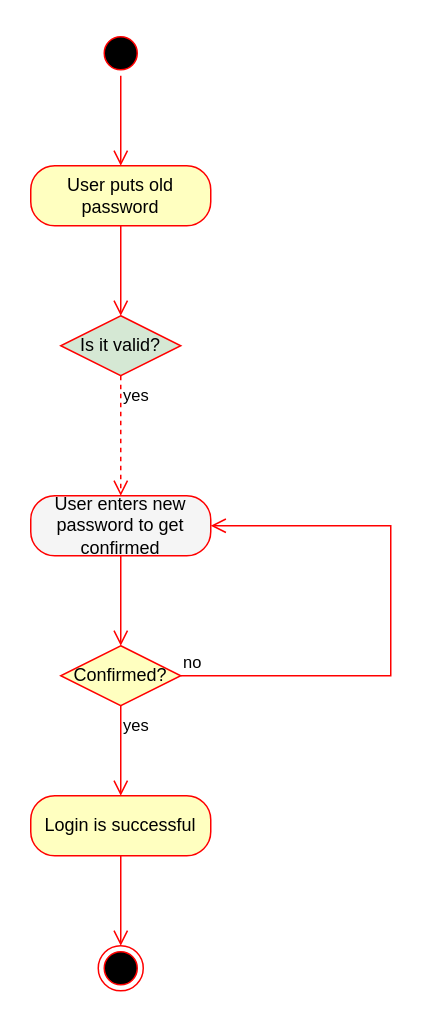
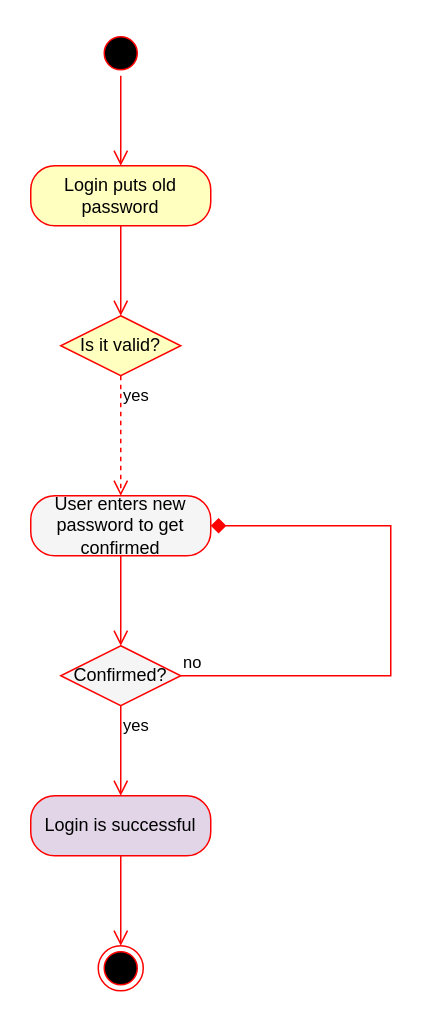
- <mxCell id="4" value="User puts old password" style="rounded=1;whiteSpace=wrap;html=1;arcSize=40;fontColor=#000000;fillColor=#ffffc0;strokeColor=#ff0000;" vertex="1" parent="1"><mxGeometry x="20" y="110" width="120" height="40" as="geometry" /></mxCell>
+ <mxCell id="4" value="Login puts old password" style="rounded=1;whiteSpace=wrap;html=1;arcSize=40;fontColor=#000000;fillColor=#ffffc0;strokeColor=#ff0000;" vertex="1" parent="1"><mxGeometry x="20" y="110" width="120" height="40" as="geometry" /></mxCell>
- <mxCell id="6" value="Is it valid?" style="rhombus;whiteSpace=wrap;html=1;fillColor=#d5e8d4;strokeColor=#ff0000;" vertex="1" parent="1"><mxGeometry x="40" y="210" width="80" height="40" as="geometry" /></mxCell>
+ <mxCell id="6" value="Is it valid?" style="rhombus;whiteSpace=wrap;html=1;fillColor=#ffffc0;strokeColor=#ff0000;" vertex="1" parent="1"><mxGeometry x="40" y="210" width="80" height="40" as="geometry" /></mxCell>
- <mxCell id="11" value="no" style="edgeStyle=orthogonalEdgeStyle;html=1;align=left;verticalAlign=bottom;endArrow=open;endSize=8;strokeColor=#ff0000;rounded=0;entryX=1;entryY=0.5;entryDx=0;entryDy=0;" edge="1" source="10" parent="1" target="8"><mxGeometry x="-1" relative="1" as="geometry"><mxPoint x="260" y="350" as="targetPoint" /><Array as="points"><mxPoint x="260" y="450" /><mxPoint x="260" y="350" /></Array></mxGeometry></mxCell>
+ <mxCell id="11" value="no" style="edgeStyle=orthogonalEdgeStyle;html=1;align=left;verticalAlign=bottom;endArrow=diamond;endSize=8;strokeColor=#ff0000;rounded=0;entryX=1;entryY=0.5;entryDx=0;entryDy=0;" edge="1" source="10" parent="1" target="8"><mxGeometry x="-1" relative="1" as="geometry"><mxPoint x="260" y="350" as="targetPoint" /><Array as="points"><mxPoint x="260" y="450" /><mxPoint x="260" y="350" /></Array></mxGeometry></mxCell>
- <mxCell id="10" value="Confirmed?" style="rhombus;whiteSpace=wrap;html=1;fillColor=#ffffc0;strokeColor=#ff0000;" vertex="1" parent="1"><mxGeometry x="40" y="430" width="80" height="40" as="geometry" /></mxCell>
+ <mxCell id="10" value="Confirmed?" style="rhombus;whiteSpace=wrap;html=1;fillColor=#f5f5f5;strokeColor=#ff0000;" vertex="1" parent="1"><mxGeometry x="40" y="430" width="80" height="40" as="geometry" /></mxCell>
- <mxCell id="13" value="Login is successful" style="rounded=1;whiteSpace=wrap;html=1;arcSize=40;fontColor=#000000;fillColor=#ffffc0;strokeColor=#ff0000;" vertex="1" parent="1"><mxGeometry x="20" y="530" width="120" height="40" as="geometry" /></mxCell>
+ <mxCell id="13" value="Login is successful" style="rounded=1;whiteSpace=wrap;html=1;arcSize=40;fontColor=#000000;fillColor=#e1d5e7;strokeColor=#ff0000;" vertex="1" parent="1"><mxGeometry x="20" y="530" width="120" height="40" as="geometry" /></mxCell>
